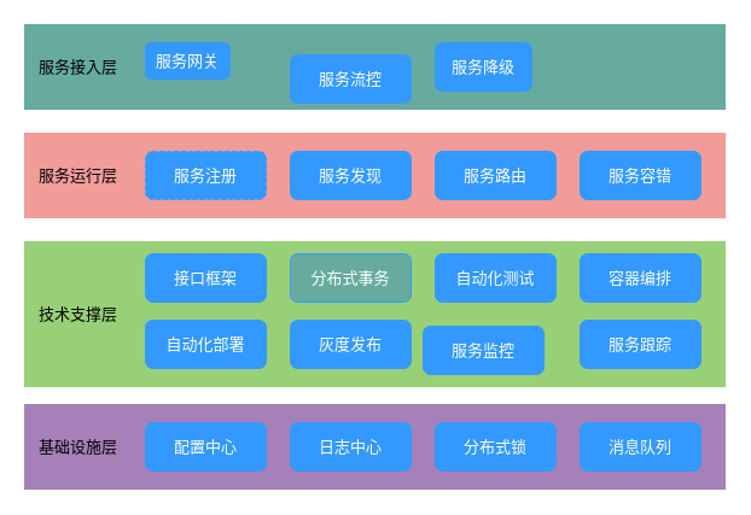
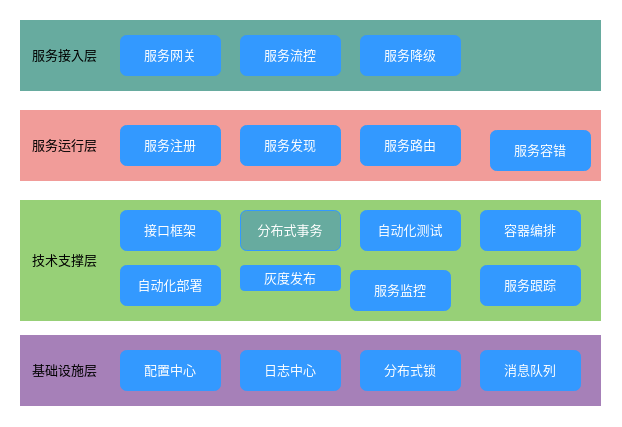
- <mxCell id="22" value="服务网关" style="rounded=1;whiteSpace=wrap;html=1;fontFamily=微软雅黑;fontSize=13;fillColor=#3399FF;strokeColor=#3399FF;fontColor=#FFFFFF;" vertex="1" parent="1"><mxGeometry x="120" y="35" width="70" height="30" as="geometry" /></mxCell>
+ <mxCell id="22" value="服务网关" style="rounded=1;whiteSpace=wrap;html=1;fontFamily=微软雅黑;fontSize=13;fillColor=#3399FF;strokeColor=#3399FF;fontColor=#FFFFFF;" vertex="1" parent="1"><mxGeometry x="120" y="35" width="100" height="40" as="geometry" /></mxCell>
- <mxCell id="24" value="服务降级" style="rounded=1;whiteSpace=wrap;html=1;fontFamily=微软雅黑;fontSize=13;fillColor=#3399FF;strokeColor=#3399FF;fontColor=#FFFFFF;" vertex="1" parent="1"><mxGeometry x="360" y="35" width="80" height="40" as="geometry" /></mxCell>
+ <mxCell id="24" value="服务降级" style="rounded=1;whiteSpace=wrap;html=1;fontFamily=微软雅黑;fontSize=13;fillColor=#3399FF;strokeColor=#3399FF;fontColor=#FFFFFF;" vertex="1" parent="1"><mxGeometry x="360" y="35" width="100" height="40" as="geometry" /></mxCell>
- <mxCell id="23" value="服务流控" style="rounded=1;whiteSpace=wrap;html=1;fontFamily=微软雅黑;fontSize=13;fillColor=#3399FF;strokeColor=#3399FF;fontColor=#FFFFFF;" vertex="1" parent="1"><mxGeometry x="240" y="45" width="100" height="40" as="geometry" /></mxCell>
+ <mxCell id="23" value="服务流控" style="rounded=1;whiteSpace=wrap;html=1;fontFamily=微软雅黑;fontSize=13;fillColor=#3399FF;strokeColor=#3399FF;fontColor=#FFFFFF;" vertex="1" parent="1"><mxGeometry x="240" y="35" width="100" height="40" as="geometry" /></mxCell>
- <mxCell id="18" value="服务注册" style="rounded=1;whiteSpace=wrap;html=1;fontFamily=微软雅黑;fontSize=13;fillColor=#3399FF;strokeColor=#3399FF;fontColor=#FFFFFF;dashed=1;" vertex="1" parent="1"><mxGeometry x="120" y="125" width="100" height="40" as="geometry" /></mxCell>
+ <mxCell id="18" value="服务注册" style="rounded=1;whiteSpace=wrap;html=1;fontFamily=微软雅黑;fontSize=13;fillColor=#3399FF;strokeColor=#3399FF;fontColor=#FFFFFF;" vertex="1" parent="1"><mxGeometry x="120" y="125" width="100" height="40" as="geometry" /></mxCell>
- <mxCell id="21" value="服务容错" style="rounded=1;whiteSpace=wrap;html=1;fontFamily=微软雅黑;fontSize=13;fillColor=#3399FF;strokeColor=#3399FF;fontColor=#FFFFFF;" vertex="1" parent="1"><mxGeometry x="480" y="125" width="100" height="40" as="geometry" /></mxCell>
+ <mxCell id="21" value="服务容错" style="rounded=1;whiteSpace=wrap;html=1;fontFamily=微软雅黑;fontSize=13;fillColor=#3399FF;strokeColor=#3399FF;fontColor=#FFFFFF;" vertex="1" parent="1"><mxGeometry x="490" y="130" width="100" height="40" as="geometry" /></mxCell>
- <mxCell id="11" value="灰度发布" style="rounded=1;whiteSpace=wrap;html=1;fontFamily=微软雅黑;fontSize=13;fillColor=#3399FF;strokeColor=#3399FF;fontColor=#FFFFFF;" vertex="1" parent="1"><mxGeometry x="240" y="265" width="100" height="40" as="geometry" /></mxCell>
+ <mxCell id="11" value="灰度发布" style="rounded=1;whiteSpace=wrap;html=1;fontFamily=微软雅黑;fontSize=13;fillColor=#3399FF;strokeColor=#3399FF;fontColor=#FFFFFF;" vertex="1" parent="1"><mxGeometry x="240" y="265" width="100" height="25" as="geometry" /></mxCell>
